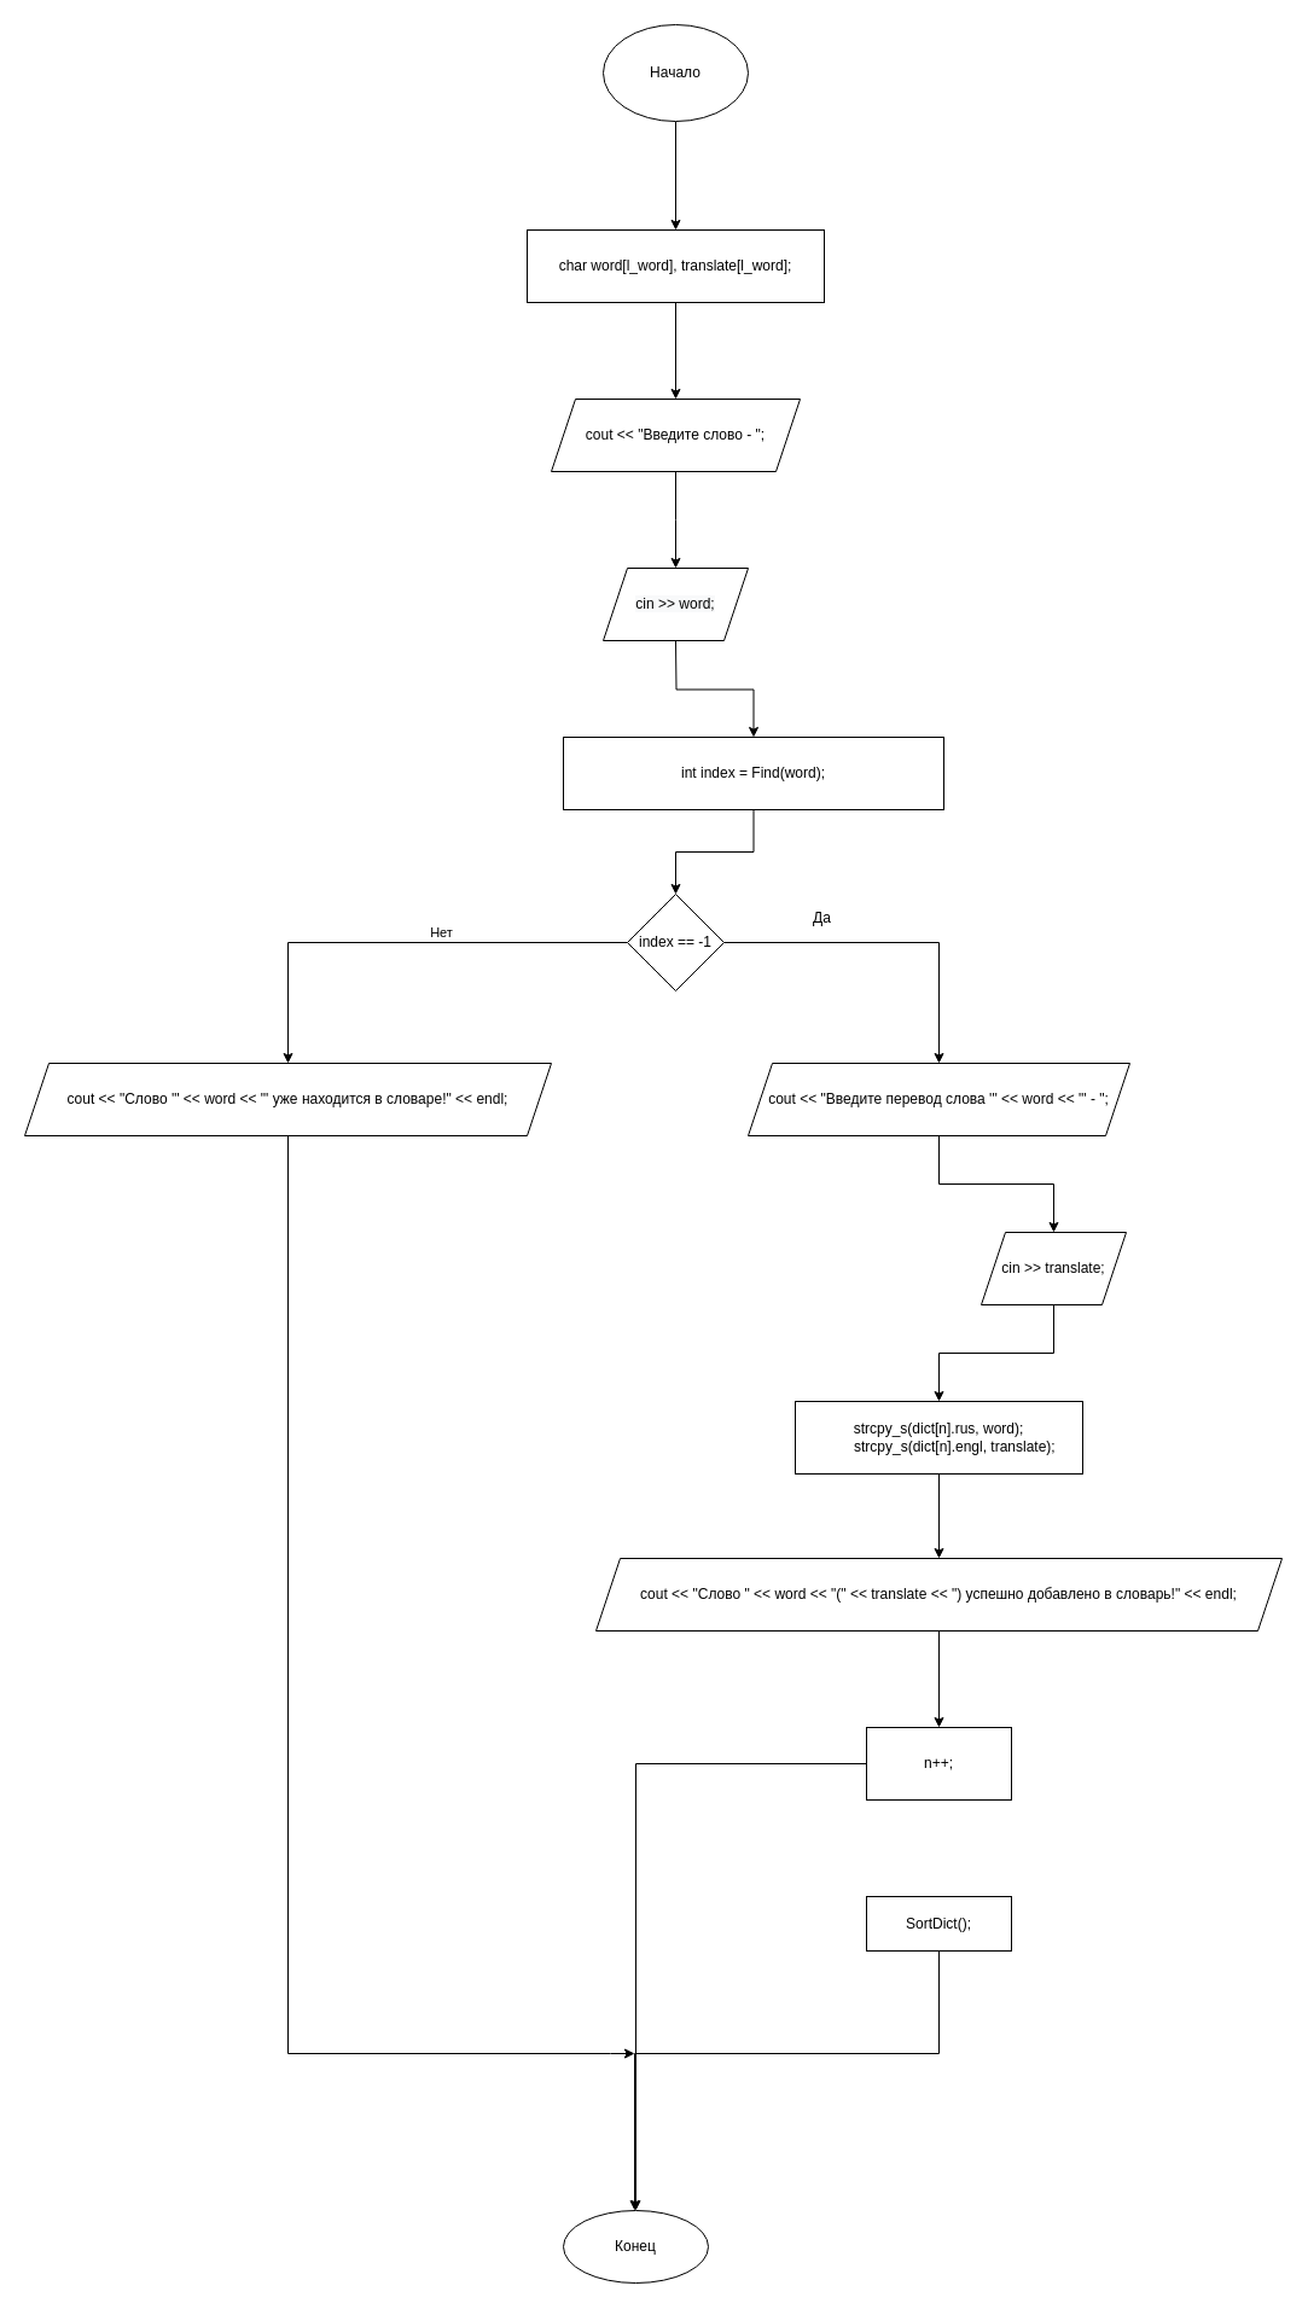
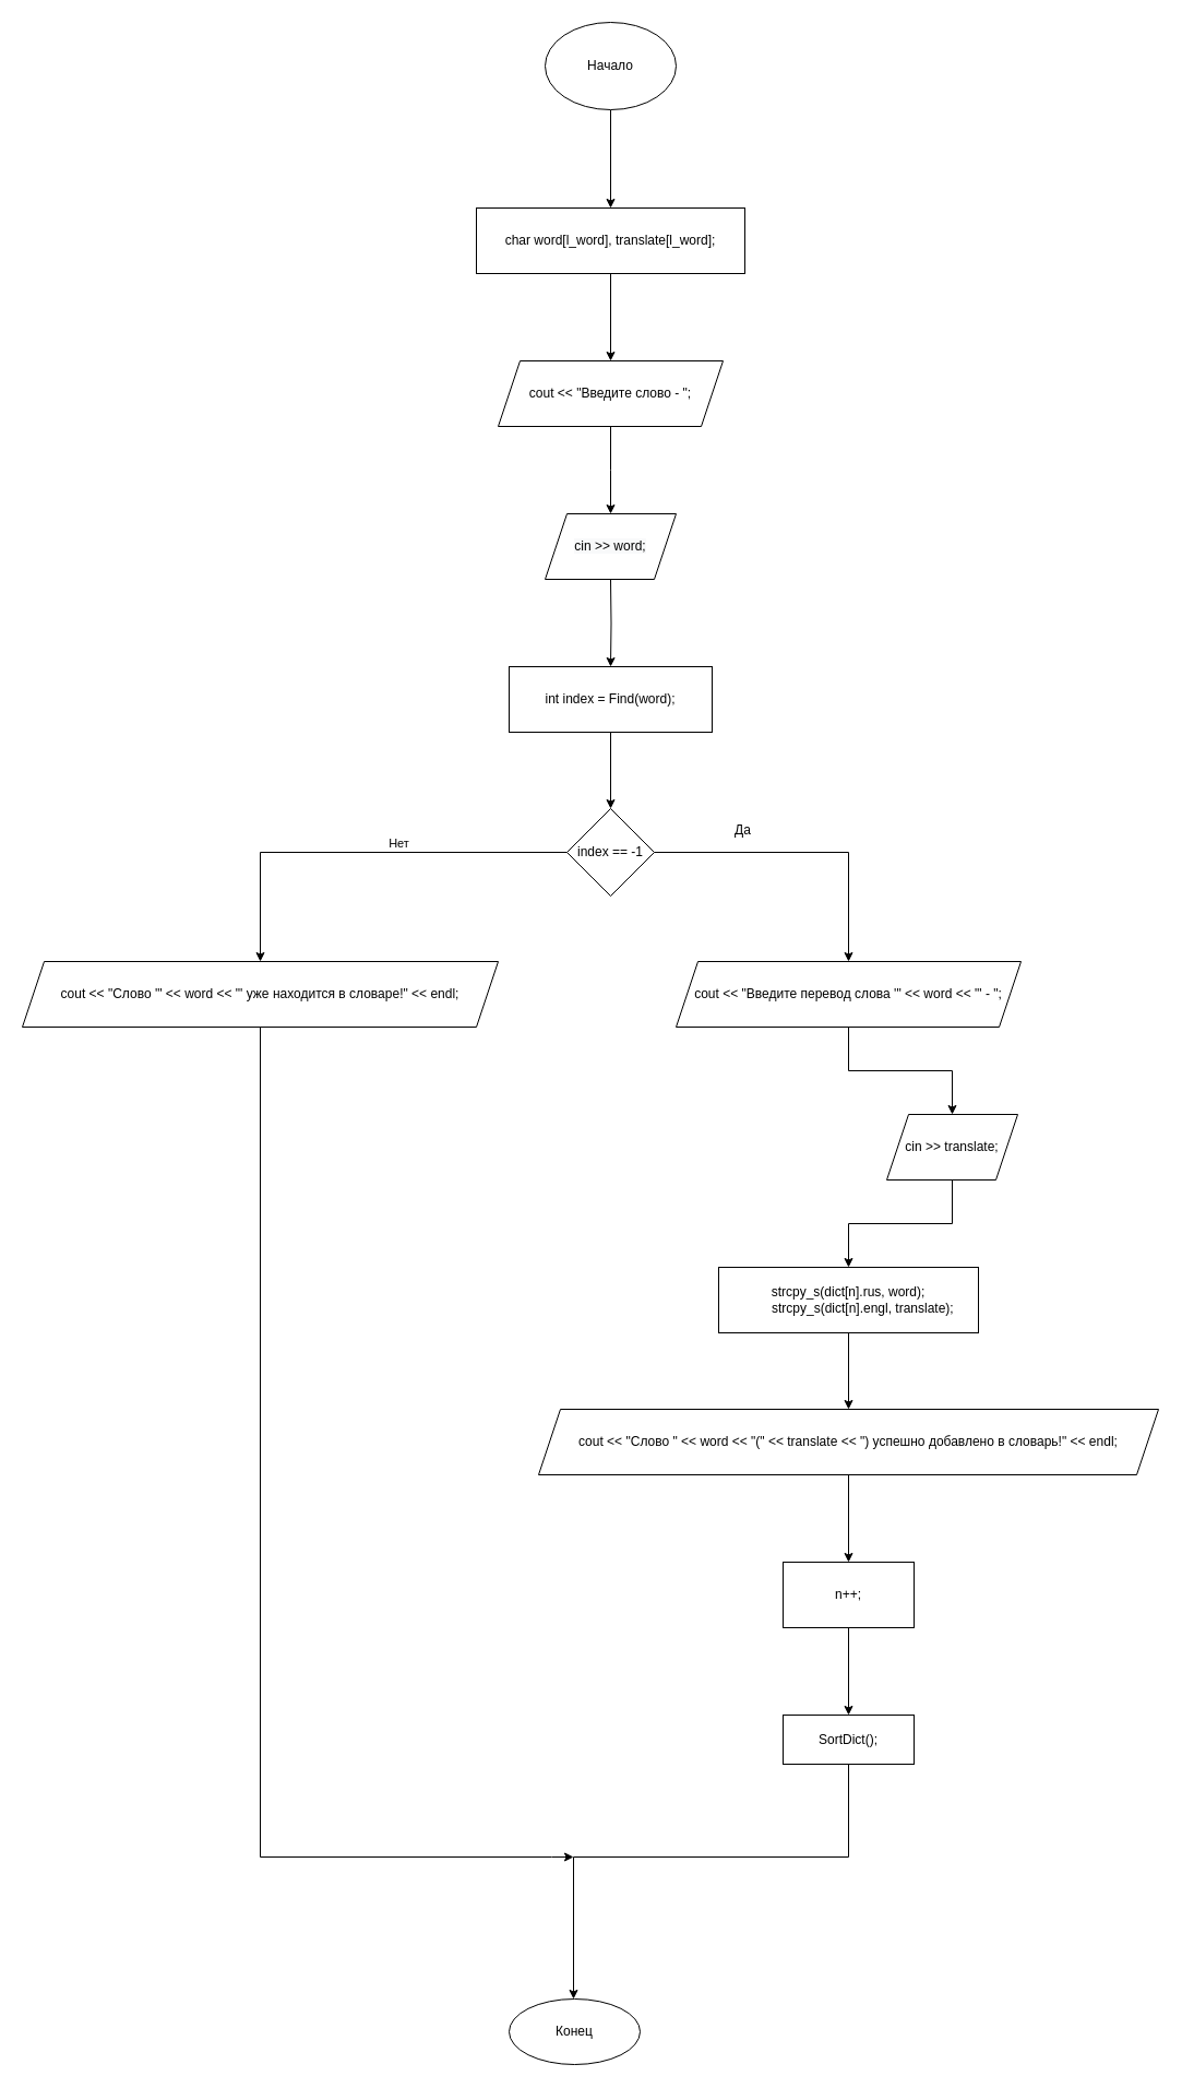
- <mxCell id="10" value="int index = Find(word);" style="whiteSpace=wrap;html=1;" parent="1" vertex="1"><mxGeometry x="466" y="610" width="315" height="60" as="geometry" /></mxCell>
+ <mxCell id="10" value="int index = Find(word);" style="whiteSpace=wrap;html=1;" parent="1" vertex="1"><mxGeometry x="466" y="610" width="186" height="60" as="geometry" /></mxCell>
- <mxCell id="23" value="" style="edgeStyle=orthogonalEdgeStyle;rounded=0;orthogonalLoop=1;jettySize=auto;html=1;" edge="1" parent="1" source="24" target="27"><mxGeometry relative="1" as="geometry" /></mxCell>
+ <mxCell id="23" value="" style="edgeStyle=orthogonalEdgeStyle;rounded=0;orthogonalLoop=1;jettySize=auto;html=1;" edge="1" parent="1" source="24" target="30"><mxGeometry relative="1" as="geometry" /></mxCell>
